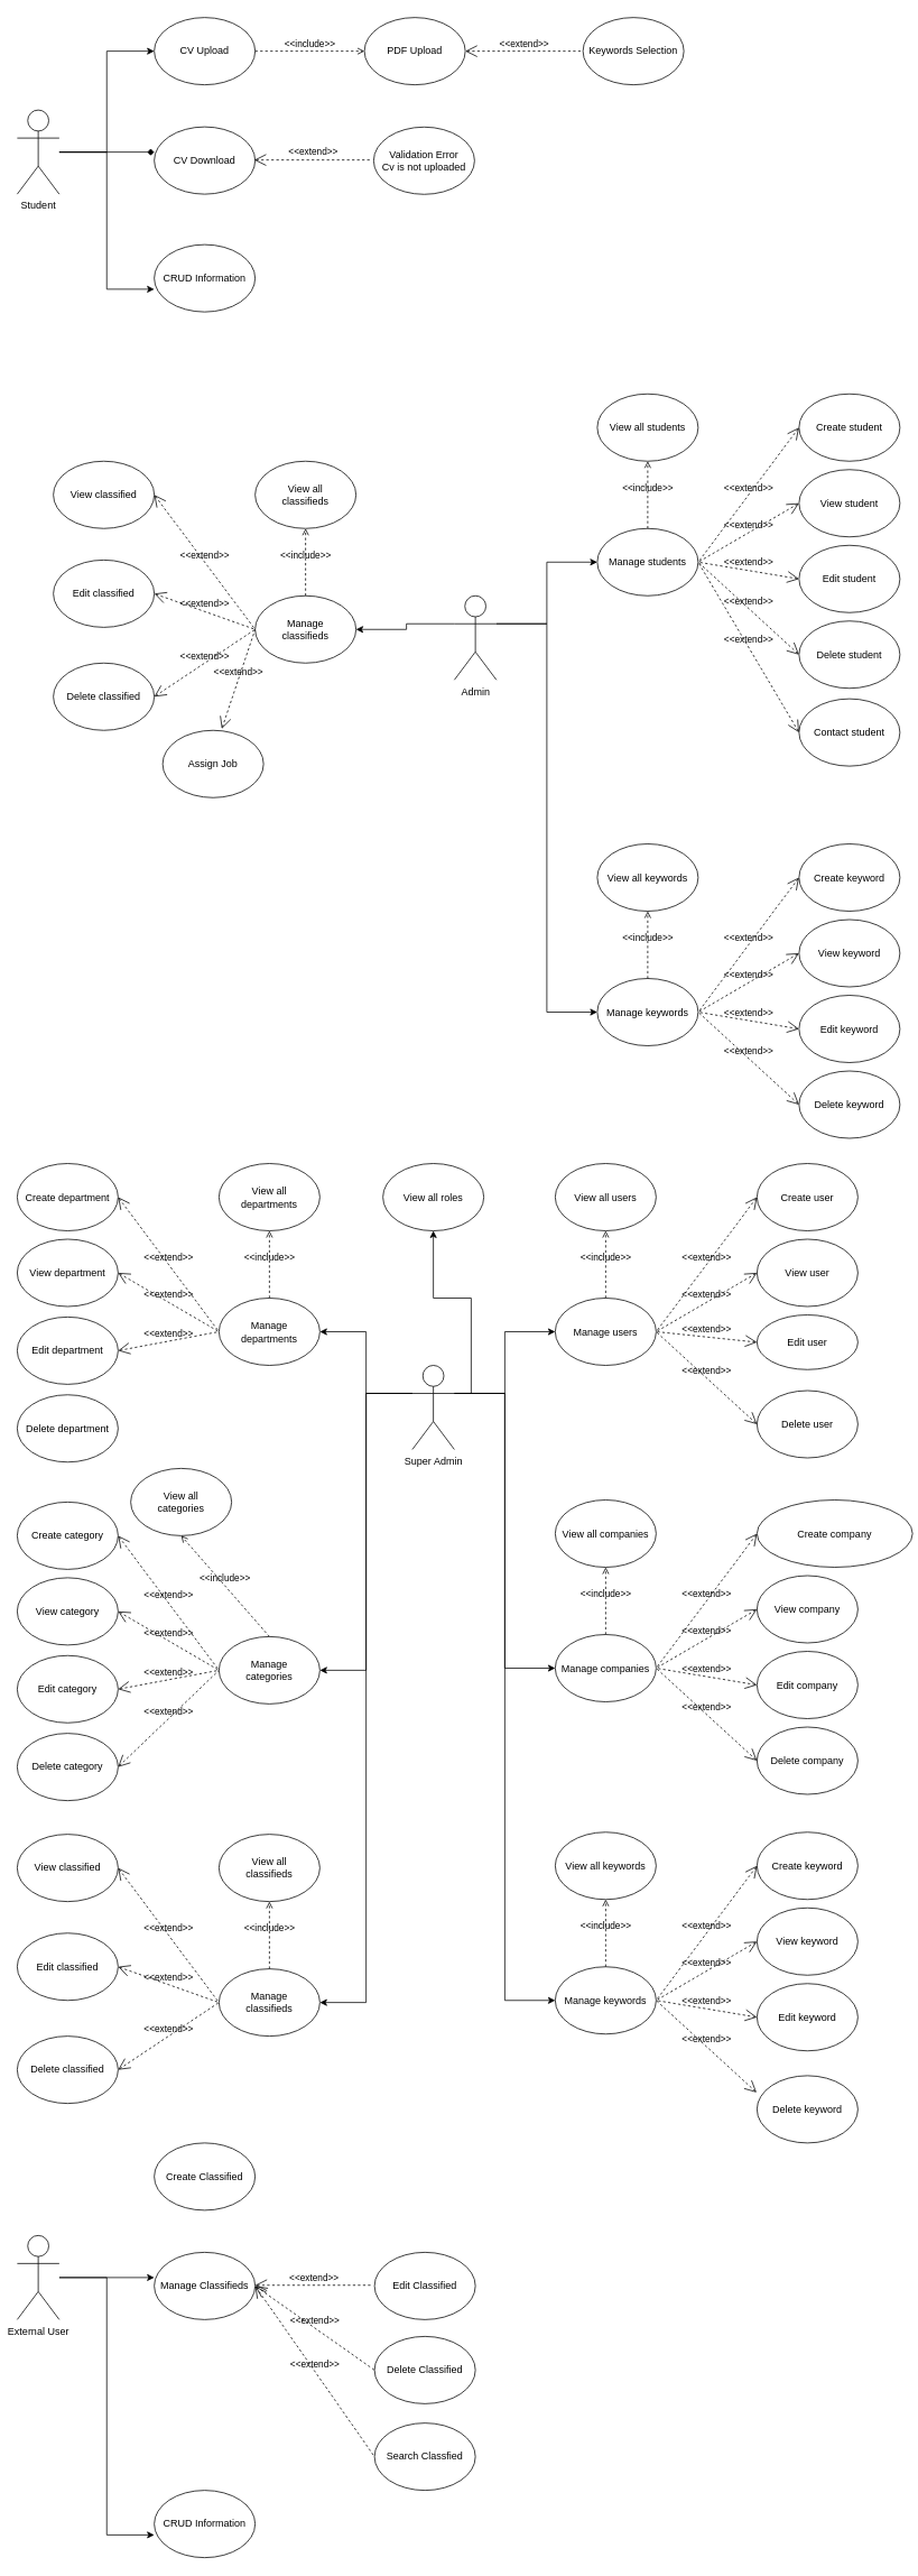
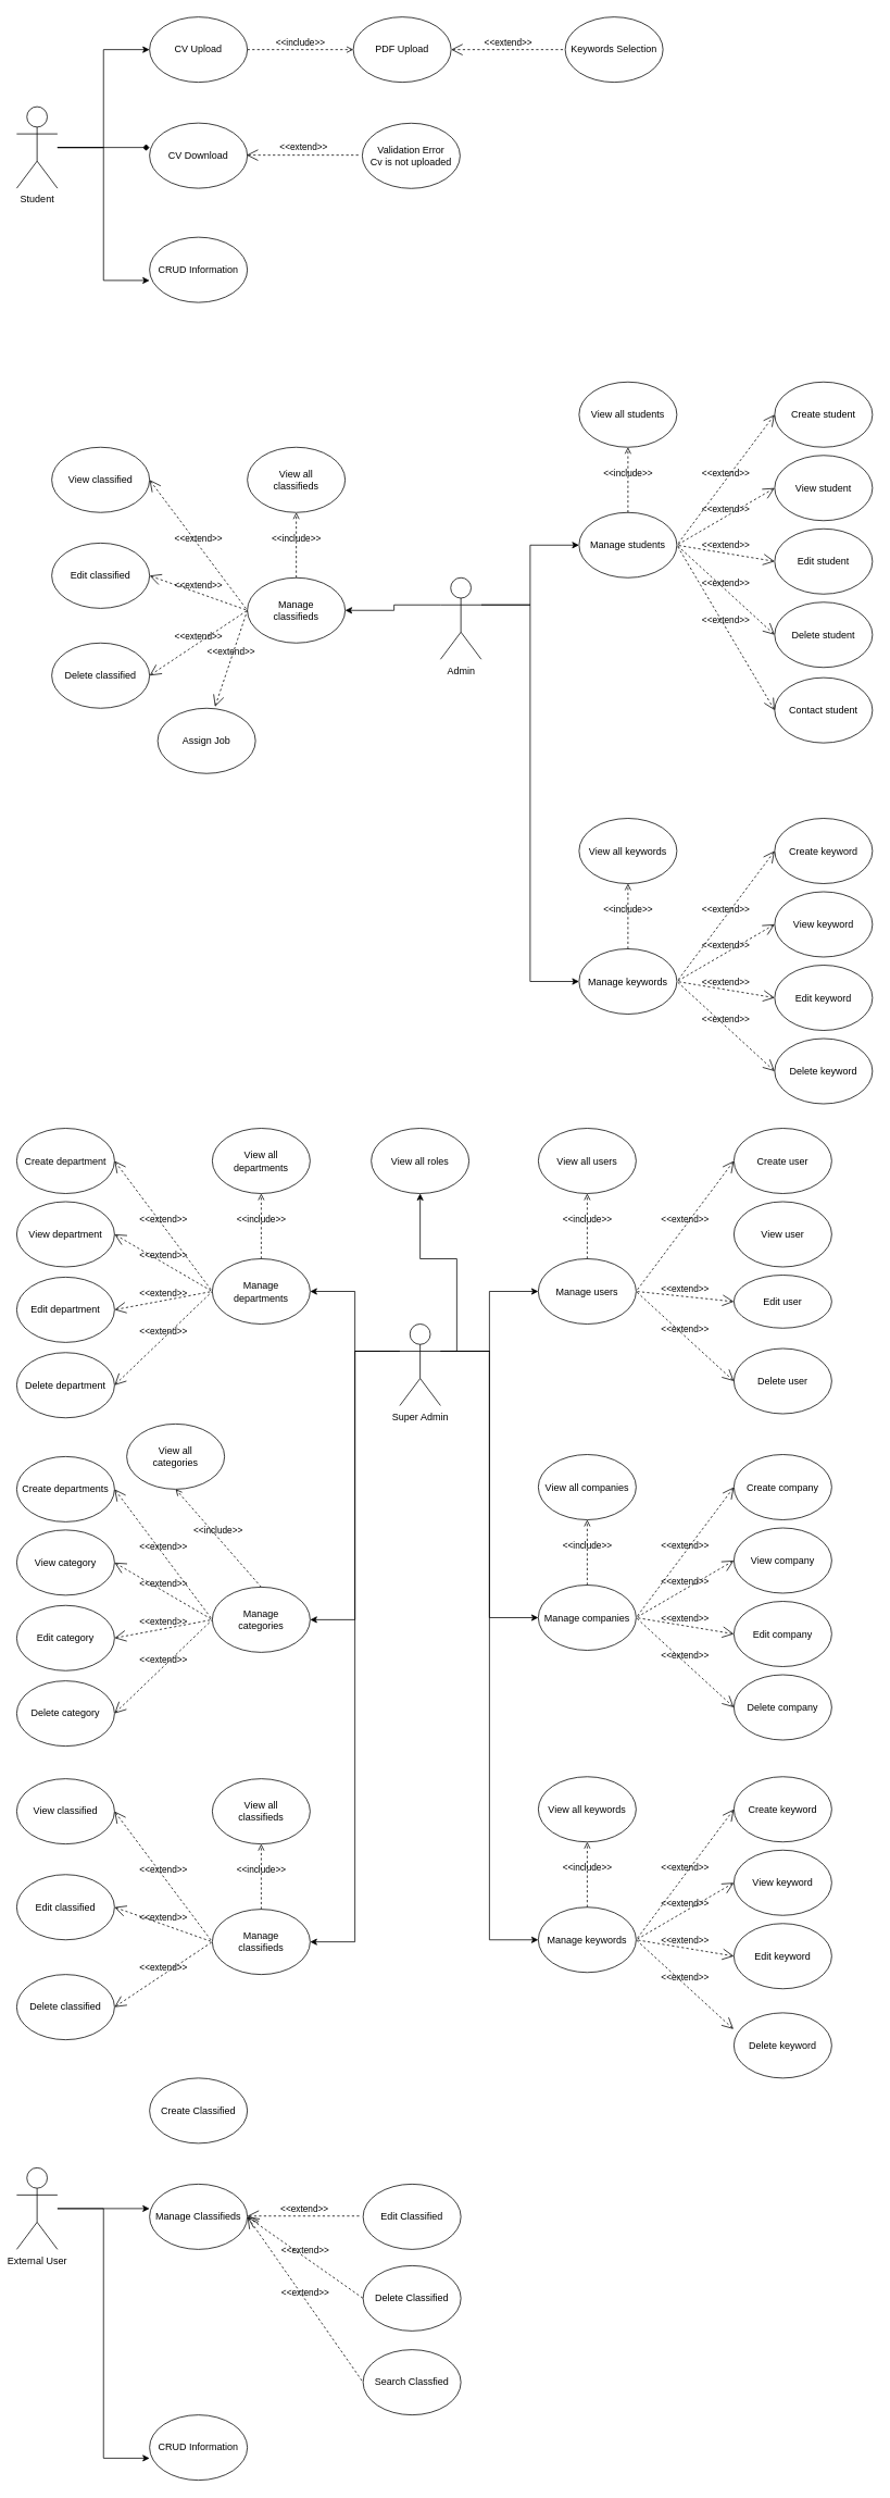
- <mxCell id="28" value="&amp;lt;&amp;lt;extend&amp;gt;&amp;gt;" style="edgeStyle=none;html=1;startArrow=open;endArrow=none;startSize=12;verticalAlign=bottom;dashed=1;labelBackgroundColor=none;entryX=1;entryY=0.5;entryDx=0;entryDy=0;exitX=0;exitY=0.5;exitDx=0;exitDy=0;" parent="1" source="26" target="21" edge="1"><mxGeometry width="160" relative="1" as="geometry"><mxPoint x="870" y="1432.5" as="sourcePoint" /><mxPoint x="790" y="1592.5" as="targetPoint" /></mxGeometry></mxCell>
+ <mxCell id="53" value="&amp;lt;&amp;lt;extend&amp;gt;&amp;gt;" style="edgeStyle=none;html=1;startArrow=open;endArrow=none;startSize=12;verticalAlign=bottom;dashed=1;labelBackgroundColor=none;entryX=0;entryY=0.5;entryDx=0;entryDy=0;exitX=1;exitY=0.5;exitDx=0;exitDy=0;" parent="1" source="47" target="44" edge="1"><mxGeometry width="160" relative="1" as="geometry"><mxPoint x="470" y="1612.5" as="sourcePoint" /><mxPoint x="390" y="1592.5" as="targetPoint" /></mxGeometry></mxCell>
- <mxCell id="33" value="Create company" style="ellipse;whiteSpace=wrap;html=1;" parent="1" vertex="1"><mxGeometry x="900" y="1782.5" width="185" height="80" as="geometry" /></mxCell>
+ <mxCell id="33" value="Create company" style="ellipse;whiteSpace=wrap;html=1;" parent="1" vertex="1"><mxGeometry x="900" y="1782.5" width="120" height="80" as="geometry" /></mxCell>
- <mxCell id="56" value="Create category" style="ellipse;whiteSpace=wrap;html=1;" parent="1" vertex="1"><mxGeometry x="20" y="1785" width="120" height="80" as="geometry" /></mxCell>
+ <mxCell id="56" value="Create departments" style="ellipse;whiteSpace=wrap;html=1;" parent="1" vertex="1"><mxGeometry x="20" y="1785" width="120" height="80" as="geometry" /></mxCell>
